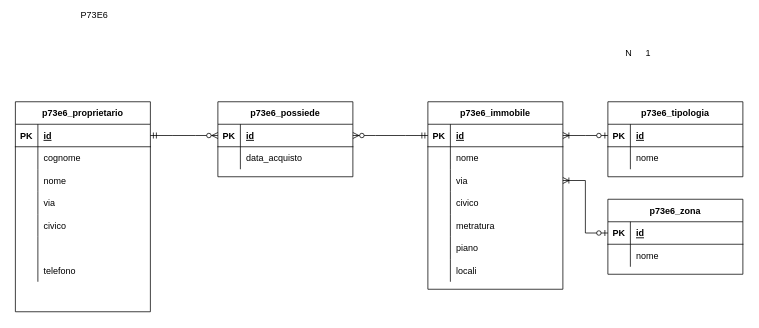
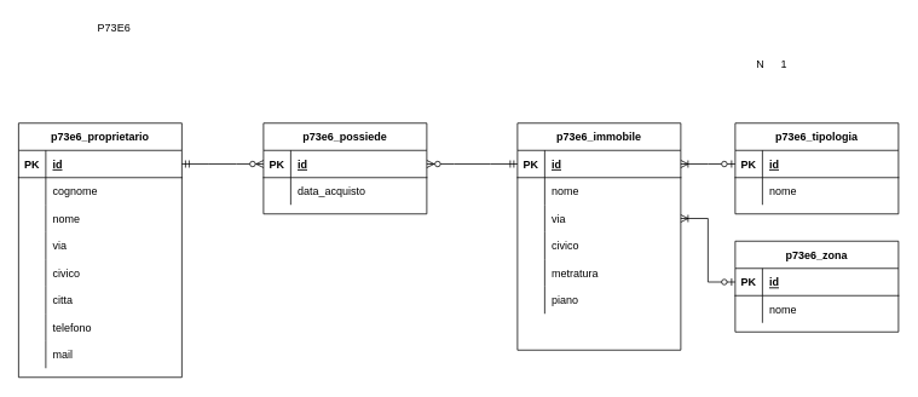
- <mxCell id="75" value="P73E6" style="text;html=1;align=center;verticalAlign=middle;resizable=0;points=[];autosize=1;strokeColor=none;fillColor=none;" parent="1" vertex="1"><mxGeometry x="100" y="10" width="50" height="20" as="geometry" /></mxCell>
+ <mxCell id="75" value="P73E6" style="text;html=1;align=center;verticalAlign=middle;resizable=0;points=[];autosize=1;strokeColor=none;fillColor=none;" parent="1" vertex="1"><mxGeometry x="100" y="20" width="50" height="20" as="geometry" /></mxCell>
+ <mxCell id="20" value="citta" style="shape=partialRectangle;connectable=0;fillColor=none;top=0;left=0;bottom=0;right=0;align=left;spacingLeft=6;overflow=hidden;" vertex="1" parent="18"><mxGeometry x="30" width="150" height="30" as="geometry"><mxRectangle width="150" height="30" as="alternateBounds" /></mxGeometry></mxCell>
- <mxCell id="48" value="locali" style="shape=partialRectangle;connectable=0;fillColor=none;top=0;left=0;bottom=0;right=0;align=left;spacingLeft=6;overflow=hidden;" vertex="1" parent="46"><mxGeometry x="30" width="150" height="30" as="geometry"><mxRectangle width="150" height="30" as="alternateBounds" /></mxGeometry></mxCell>
+ <mxCell id="26" value="mail" style="shape=partialRectangle;connectable=0;fillColor=none;top=0;left=0;bottom=0;right=0;align=left;spacingLeft=6;overflow=hidden;" vertex="1" parent="24"><mxGeometry x="30" width="150" height="30" as="geometry"><mxRectangle width="150" height="30" as="alternateBounds" /></mxGeometry></mxCell>
